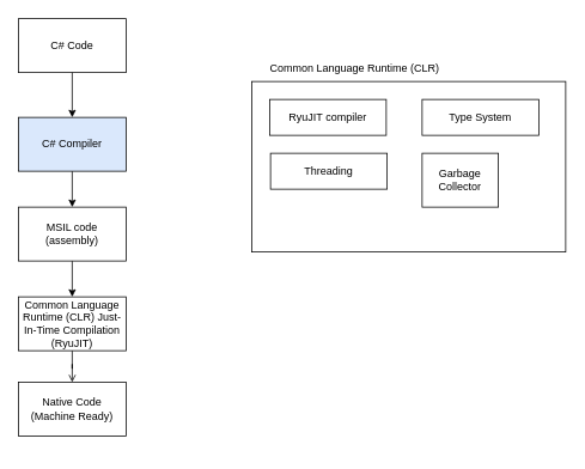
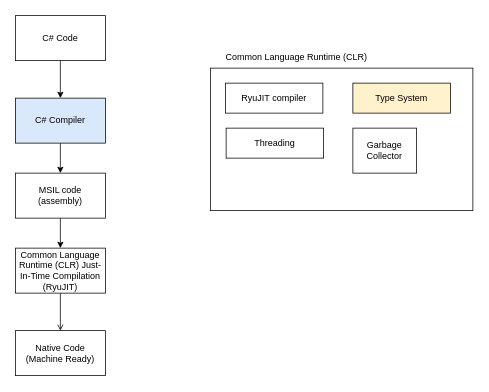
- <mxCell id="14" value="Type System" style="rounded=0;whiteSpace=wrap;html=1;" vertex="1" parent="1"><mxGeometry x="470" y="110" width="130" height="40" as="geometry" /></mxCell>
+ <mxCell id="14" value="Type System" style="rounded=0;whiteSpace=wrap;html=1;fillColor=#fff2cc;" vertex="1" parent="1"><mxGeometry x="470" y="110" width="130" height="40" as="geometry" /></mxCell>
- <mxCell id="10" value="Native Code (Machine Ready)" style="rounded=0;whiteSpace=wrap;html=1;" vertex="1" parent="1"><mxGeometry x="20" y="425" width="120" height="60" as="geometry" /></mxCell>
+ <mxCell id="10" value="Native Code (Machine Ready)" style="rounded=0;whiteSpace=wrap;html=1;" vertex="1" parent="1"><mxGeometry x="20" y="440" width="120" height="60" as="geometry" /></mxCell>
